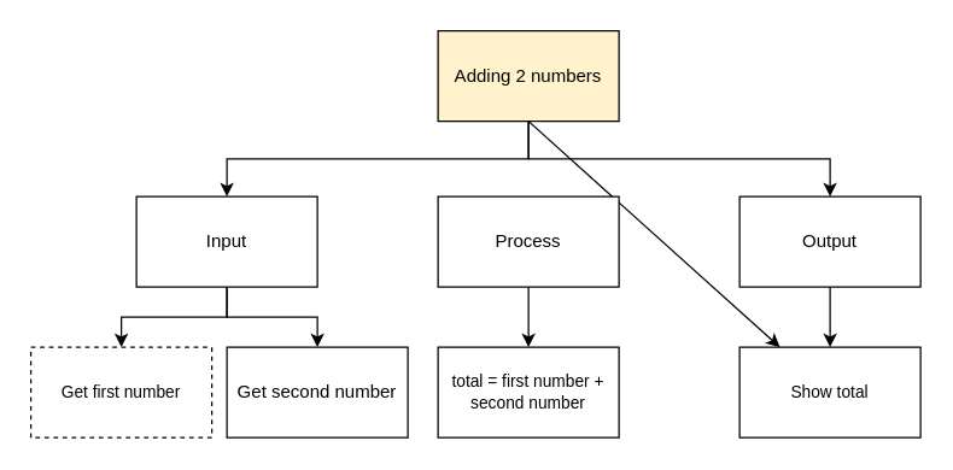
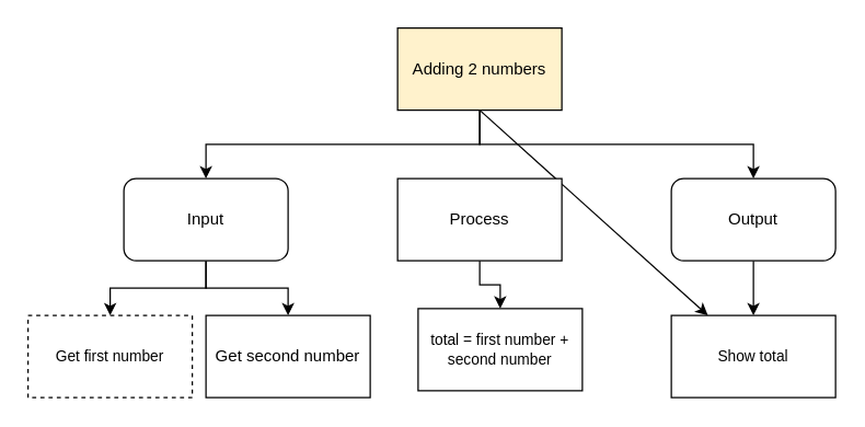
- <mxCell id="10" value="Input" style="rounded=0;whiteSpace=wrap;html=1;" parent="1" vertex="1"><mxGeometry x="90" y="130" width="120" height="60" as="geometry" /></mxCell>
+ <mxCell id="10" value="Input" style="whiteSpace=wrap;html=1;rounded=1;" parent="1" vertex="1"><mxGeometry x="90" y="130" width="120" height="60" as="geometry" /></mxCell>
- <mxCell id="12" value="Output" style="rounded=0;whiteSpace=wrap;html=1;" parent="1" vertex="1"><mxGeometry x="490" y="130" width="120" height="60" as="geometry" /></mxCell>
+ <mxCell id="12" value="Output" style="whiteSpace=wrap;html=1;rounded=1;" parent="1" vertex="1"><mxGeometry x="490" y="130" width="120" height="60" as="geometry" /></mxCell>
- <mxCell id="14" value="total = first number + second number" style="rounded=0;whiteSpace=wrap;html=1;fontFamily=Helvetica;fontSize=11;fontColor=default;" parent="1" vertex="1"><mxGeometry x="290" y="230" width="120" height="60" as="geometry" /></mxCell>
+ <mxCell id="14" value="total = first number + second number" style="rounded=0;whiteSpace=wrap;html=1;fontFamily=Helvetica;fontSize=11;fontColor=default;" parent="1" vertex="1"><mxGeometry x="305" y="225" width="120" height="60" as="geometry" /></mxCell>
